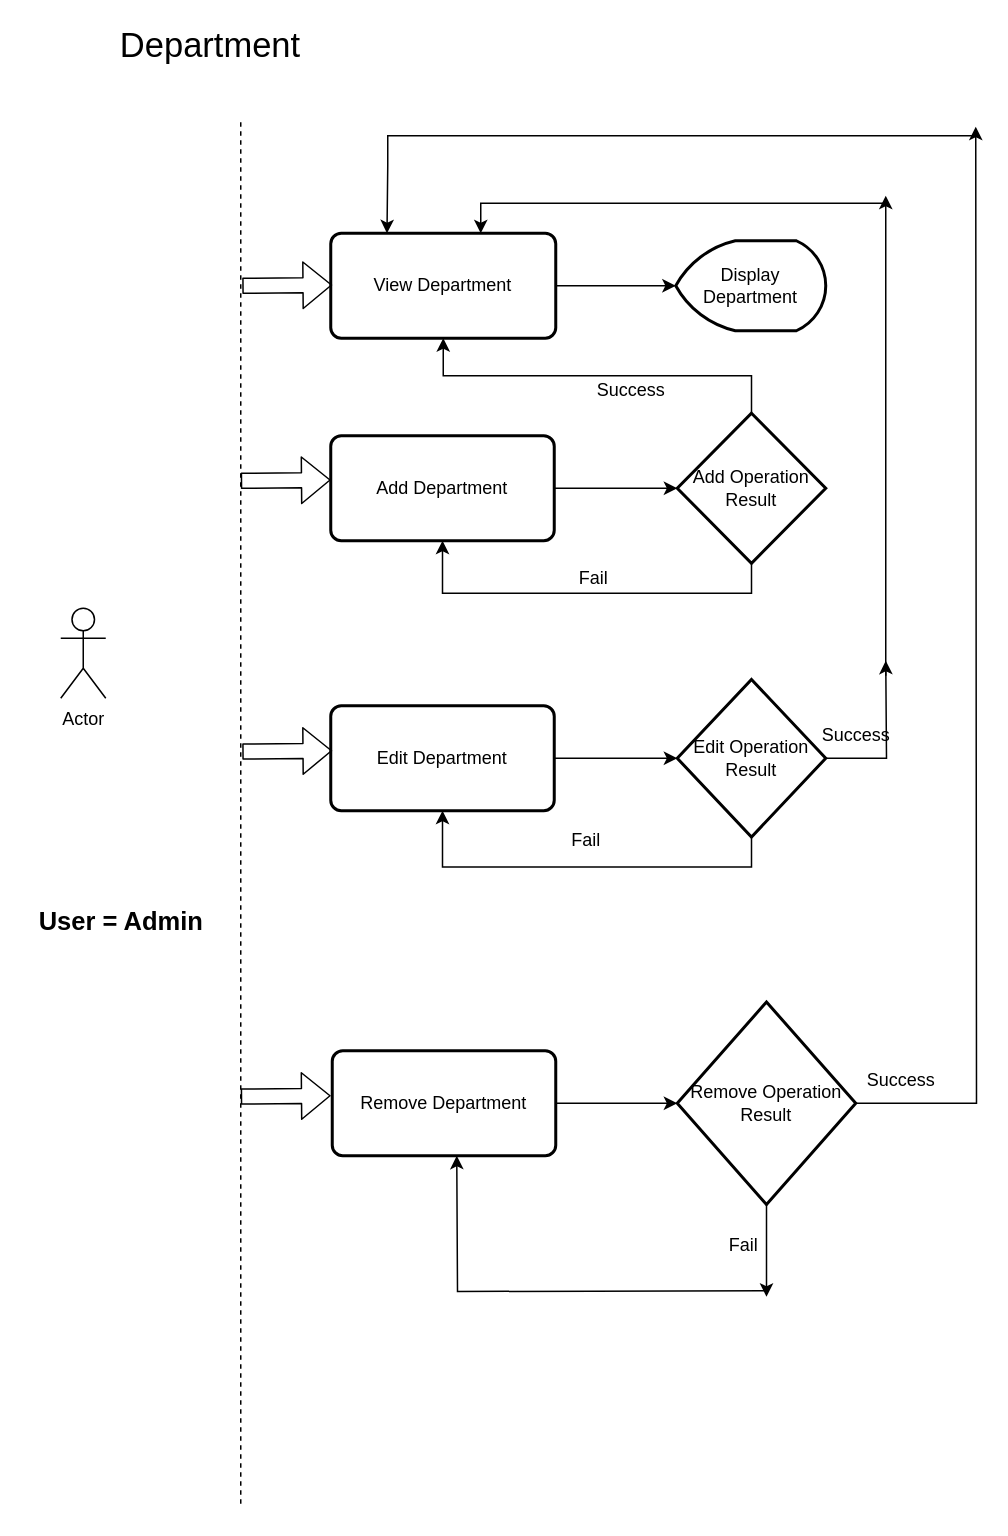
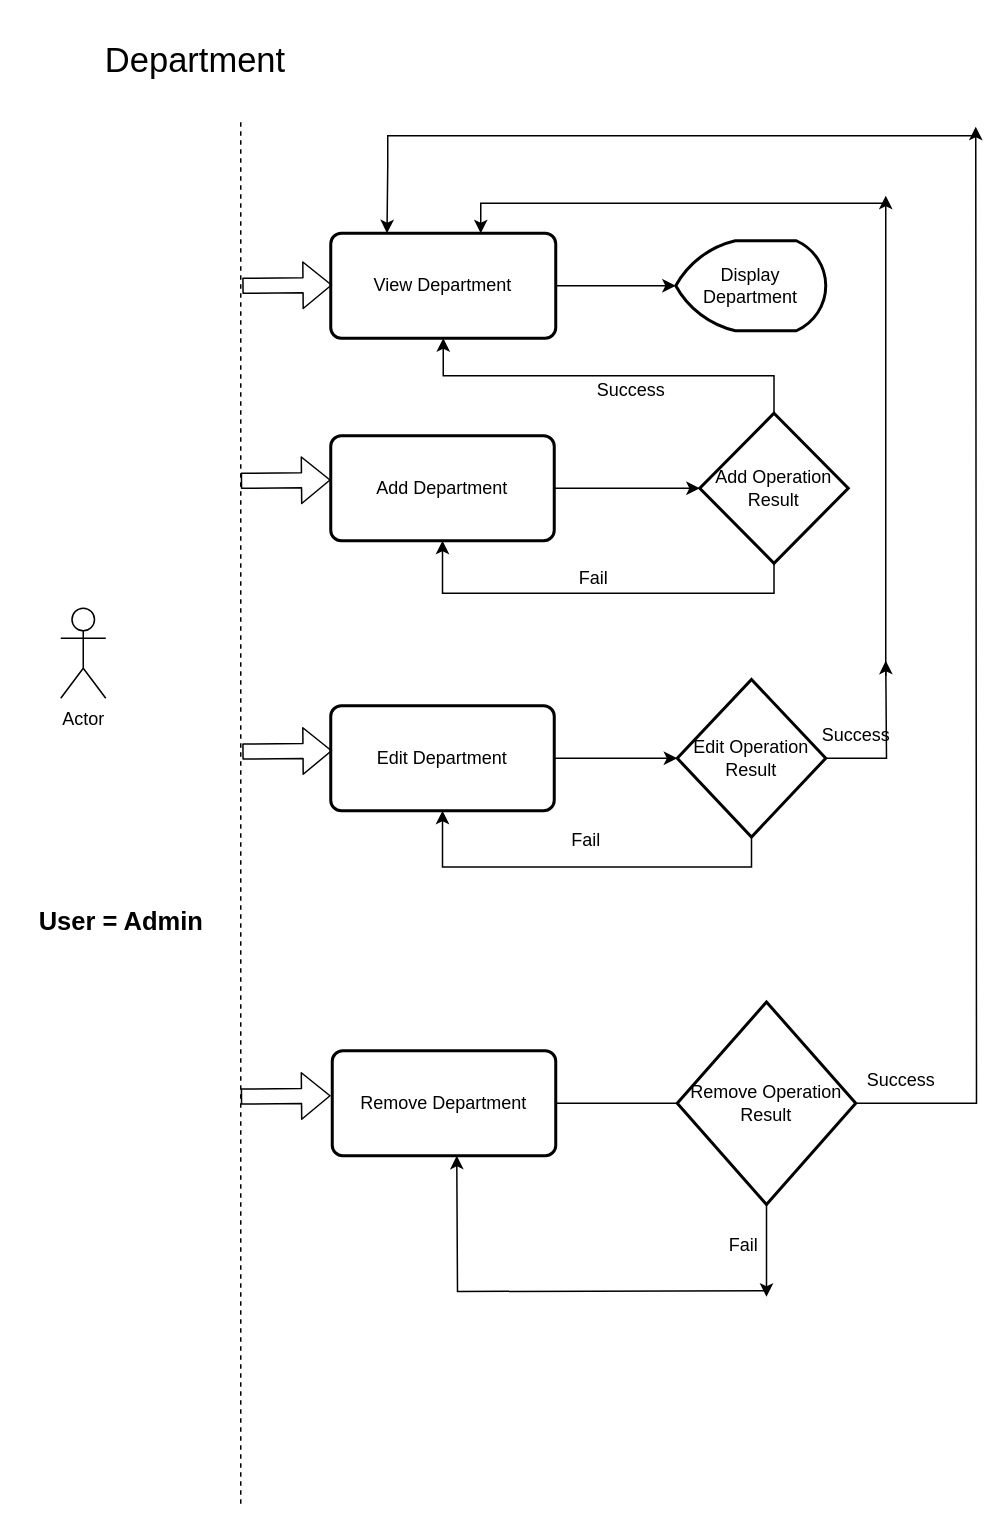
- <mxCell id="32" value="Department" style="text;html=1;strokeColor=none;fillColor=none;align=center;verticalAlign=middle;whiteSpace=wrap;rounded=0;fontSize=23;" parent="1" vertex="1"><mxGeometry x="30" y="10" width="220" height="40" as="geometry" /></mxCell>
+ <mxCell id="32" value="Department" style="text;html=1;strokeColor=none;fillColor=none;align=center;verticalAlign=middle;whiteSpace=wrap;rounded=0;fontSize=23;" parent="1" vertex="1"><mxGeometry x="20" y="20" width="220" height="40" as="geometry" /></mxCell>
- <mxCell id="12" value="Add Operation Result" style="strokeWidth=2;html=1;shape=mxgraph.flowchart.decision;whiteSpace=wrap;" parent="1" vertex="1"><mxGeometry x="451" y="275" width="99" height="100" as="geometry" /></mxCell>
+ <mxCell id="12" value="Add Operation Result" style="strokeWidth=2;html=1;shape=mxgraph.flowchart.decision;whiteSpace=wrap;" parent="1" vertex="1"><mxGeometry x="466" y="275" width="99" height="100" as="geometry" /></mxCell>
- <mxCell id="8" style="edgeStyle=orthogonalEdgeStyle;rounded=0;orthogonalLoop=1;jettySize=auto;html=1;entryX=0;entryY=0.5;entryDx=0;entryDy=0;entryPerimeter=0;" parent="1" source="9" target="25" edge="1"><mxGeometry relative="1" as="geometry" /></mxCell>
+ <mxCell id="8" style="edgeStyle=orthogonalEdgeStyle;rounded=0;orthogonalLoop=1;jettySize=auto;html=1;entryX=0;entryY=0.5;entryDx=0;entryDy=0;entryPerimeter=0;endArrow=none;" parent="1" source="9" target="25" edge="1"><mxGeometry relative="1" as="geometry" /></mxCell>
